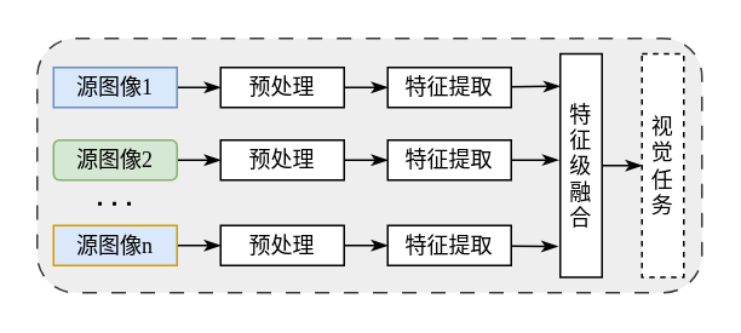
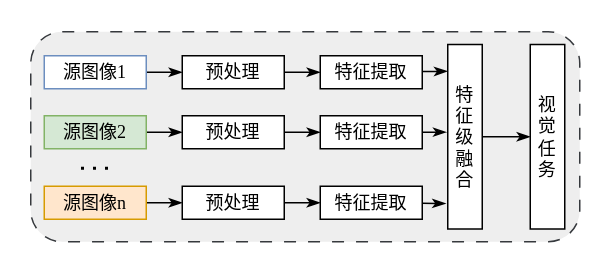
- <mxCell id="4" value="源图像&lt;font face=&quot;Times New Roman&quot;&gt;1&lt;/font&gt;" style="rounded=0;whiteSpace=wrap;html=1;fontFamily=宋体;fontSource=https%3A%2F%2Ffonts.googleapis.com%2Fcss%3Ffamily%3D%25E5%25AE%258B%25E4%25BD%2593;fillColor=#dae8fc;strokeColor=#6c8ebf;" vertex="1" parent="1"><mxGeometry x="29" y="36.5" width="68" height="22" as="geometry" /></mxCell>
+ <mxCell id="4" value="源图像&lt;font face=&quot;Times New Roman&quot;&gt;1&lt;/font&gt;" style="rounded=0;whiteSpace=wrap;html=1;fontFamily=宋体;fontSource=https%3A%2F%2Ffonts.googleapis.com%2Fcss%3Ffamily%3D%25E5%25AE%258B%25E4%25BD%2593;fillColor=#ffffff;strokeColor=#6c8ebf;" vertex="1" parent="1"><mxGeometry x="29" y="36.5" width="68" height="22" as="geometry" /></mxCell>
- <mxCell id="6" value="源图像&lt;font face=&quot;Times New Roman&quot;&gt;2&lt;/font&gt;" style="whiteSpace=wrap;html=1;fontFamily=宋体;fontSource=https%3A%2F%2Ffonts.googleapis.com%2Fcss%3Ffamily%3D%25E5%25AE%258B%25E4%25BD%2593;fillColor=#d5e8d4;strokeColor=#82b366;rounded=1;" vertex="1" parent="1"><mxGeometry x="29" y="76.5" width="68" height="22" as="geometry" /></mxCell>
+ <mxCell id="6" value="源图像&lt;font face=&quot;Times New Roman&quot;&gt;2&lt;/font&gt;" style="rounded=0;whiteSpace=wrap;html=1;fontFamily=宋体;fontSource=https%3A%2F%2Ffonts.googleapis.com%2Fcss%3Ffamily%3D%25E5%25AE%258B%25E4%25BD%2593;fillColor=#d5e8d4;strokeColor=#82b366;" vertex="1" parent="1"><mxGeometry x="29" y="76.5" width="68" height="22" as="geometry" /></mxCell>
- <mxCell id="17" value="特征级融合" style="rounded=0;whiteSpace=wrap;html=1;fontFamily=宋体;fontSource=https%3A%2F%2Ffonts.googleapis.com%2Fcss%3Ffamily%3D%25E5%25AE%258B%25E4%25BD%2593;" vertex="1" parent="1"><mxGeometry x="308" y="29" width="23" height="123" as="geometry" /></mxCell>
+ <mxCell id="17" value="特征级融合" style="rounded=0;whiteSpace=wrap;html=1;fontFamily=宋体;fontSource=https%3A%2F%2Ffonts.googleapis.com%2Fcss%3Ffamily%3D%25E5%25AE%258B%25E4%25BD%2593;" vertex="1" parent="1"><mxGeometry x="298" y="29" width="23" height="123" as="geometry" /></mxCell>
- <mxCell id="18" value="视觉任务" style="rounded=0;whiteSpace=wrap;html=1;fontFamily=宋体;fontSource=https%3A%2F%2Ffonts.googleapis.com%2Fcss%3Ffamily%3D%25E5%25AE%258B%25E4%25BD%2593;dashed=1;" vertex="1" parent="1"><mxGeometry x="353" y="29" width="23" height="123" as="geometry" /></mxCell>
+ <mxCell id="18" value="视觉任务" style="rounded=0;whiteSpace=wrap;html=1;fontFamily=宋体;fontSource=https%3A%2F%2Ffonts.googleapis.com%2Fcss%3Ffamily%3D%25E5%25AE%258B%25E4%25BD%2593;" vertex="1" parent="1"><mxGeometry x="353" y="29" width="23" height="123" as="geometry" /></mxCell>
- <mxCell id="8" value="源图像&lt;font face=&quot;Times New Roman&quot;&gt;n&lt;/font&gt;" style="rounded=0;whiteSpace=wrap;html=1;fontFamily=宋体;fontSource=https%3A%2F%2Ffonts.googleapis.com%2Fcss%3Ffamily%3D%25E5%25AE%258B%25E4%25BD%2593;fillColor=#dae8fc;strokeColor=#d79b00;" vertex="1" parent="1"><mxGeometry x="29" y="123.5" width="68" height="22" as="geometry" /></mxCell>
+ <mxCell id="8" value="源图像&lt;font face=&quot;Times New Roman&quot;&gt;n&lt;/font&gt;" style="rounded=0;whiteSpace=wrap;html=1;fontFamily=宋体;fontSource=https%3A%2F%2Ffonts.googleapis.com%2Fcss%3Ffamily%3D%25E5%25AE%258B%25E4%25BD%2593;fillColor=#ffe6cc;strokeColor=#d79b00;" vertex="1" parent="1"><mxGeometry x="29" y="123.5" width="68" height="22" as="geometry" /></mxCell>
